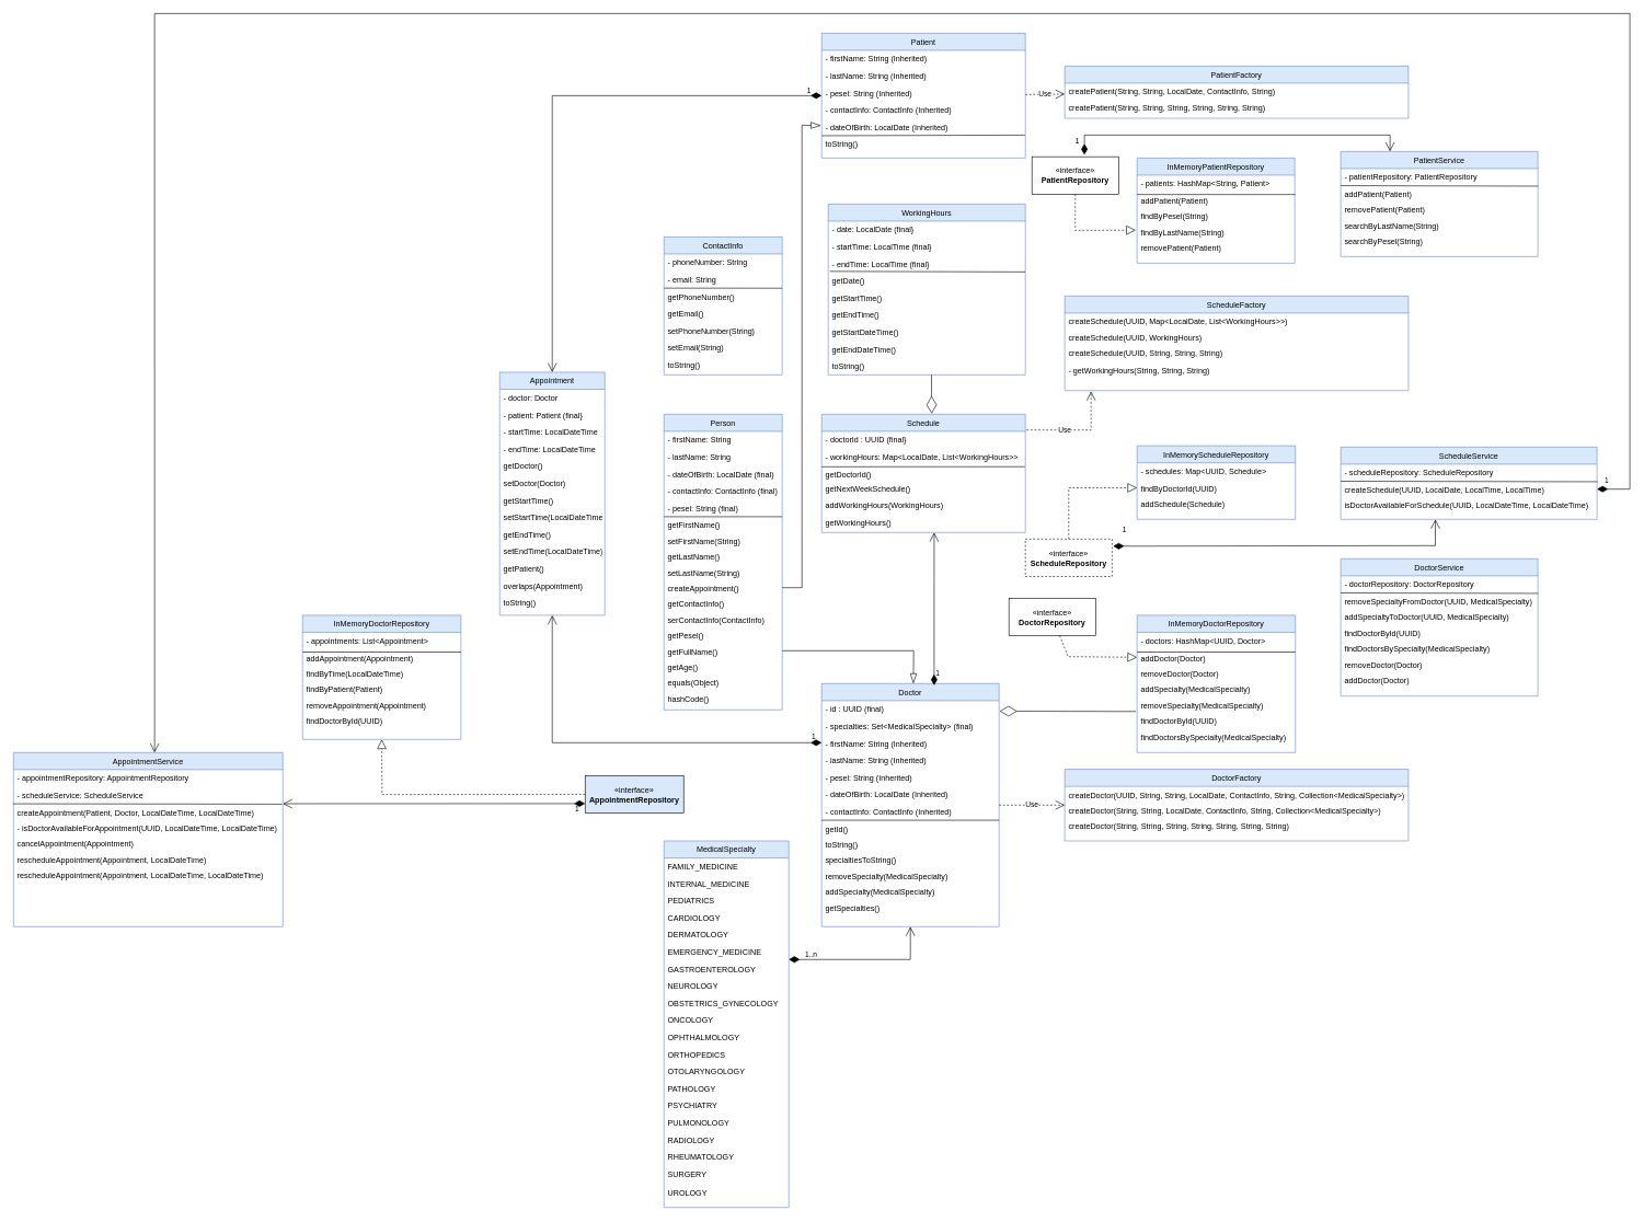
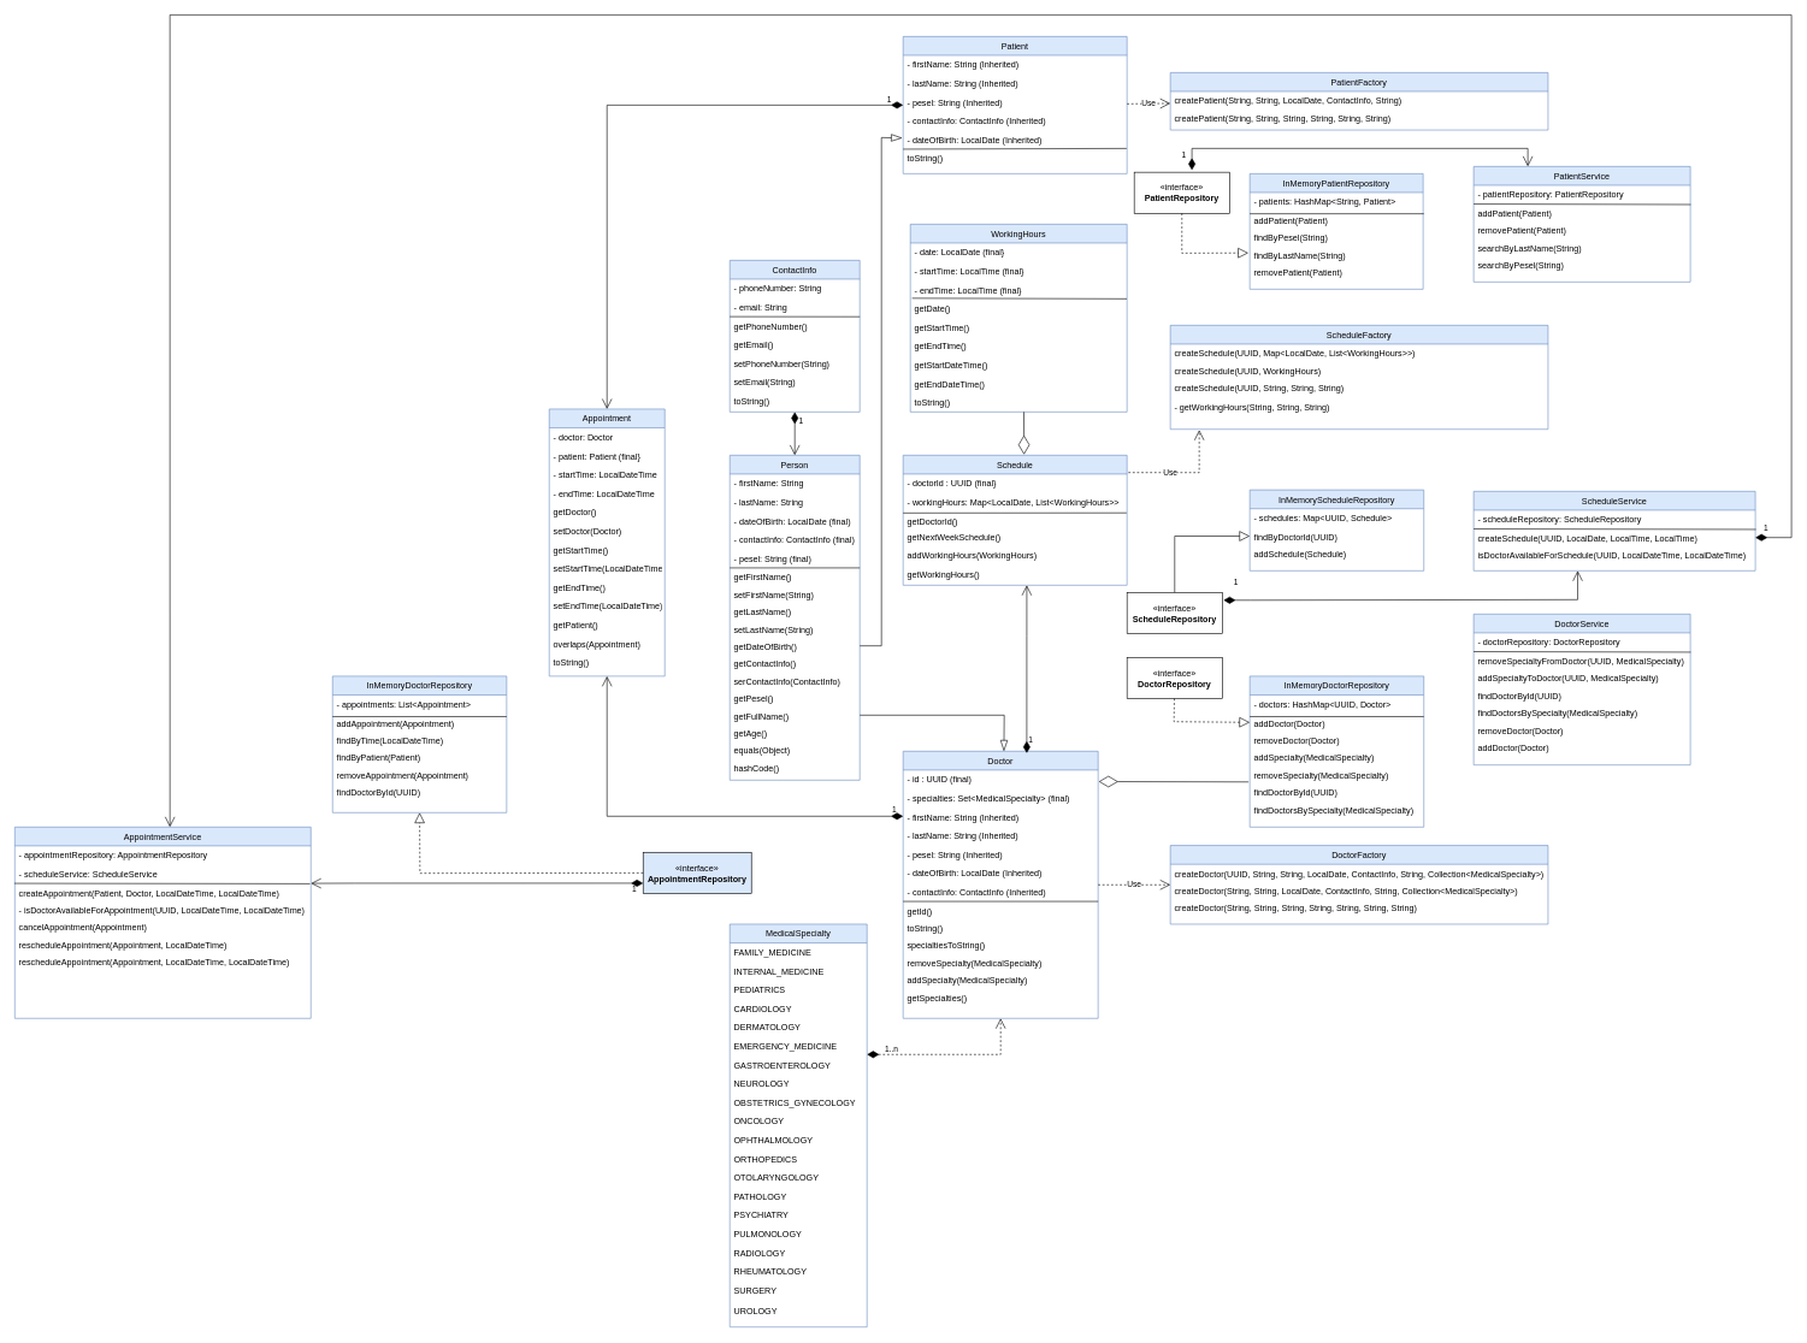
+ <mxCell id="107" value="1" style="endArrow=open;html=1;endSize=12;startArrow=diamondThin;startSize=14;startFill=1;edgeStyle=orthogonalEdgeStyle;align=left;verticalAlign=bottom;rounded=0;entryX=0.5;entryY=0;entryDx=0;entryDy=0;labelBackgroundColor=none;exitX=0.5;exitY=1;exitDx=0;exitDy=0;" parent="1" source="58" target="2" edge="1"><mxGeometry x="-0.3" y="4" relative="1" as="geometry"><mxPoint x="1150" y="600" as="sourcePoint" /><mxPoint x="1060" y="629.71" as="targetPoint" /><Array as="points" /><mxPoint as="offset" /></mxGeometry></mxCell>
- <mxCell id="171" value="" style="endArrow=block;dashed=1;endFill=0;endSize=12;html=1;rounded=0;entryX=0;entryY=0.5;entryDx=0;entryDy=0;" edge="1" parent="1" target="169" source="166"><mxGeometry width="160" relative="1" as="geometry"><mxPoint x="630" y="150" as="sourcePoint" /><mxPoint x="1045.928" y="278.328" as="targetPoint" /><Array as="points"><mxPoint x="1626" y="742" /></Array></mxGeometry></mxCell>
+ <mxCell id="171" value="" style="endArrow=block;dashed=0;endFill=0;endSize=12;html=1;rounded=0;entryX=0;entryY=0.5;entryDx=0;entryDy=0;" edge="1" parent="1" target="169" source="166"><mxGeometry width="160" relative="1" as="geometry"><mxPoint x="630" y="150" as="sourcePoint" /><mxPoint x="1045.928" y="278.328" as="targetPoint" /><Array as="points"><mxPoint x="1626" y="742" /></Array></mxGeometry></mxCell>
- <mxCell id="166" value="«interface»&lt;br&gt;&lt;span style=&quot;text-wrap-mode: nowrap;&quot;&gt;&lt;b&gt;ScheduleRepository&lt;/b&gt;&lt;/span&gt;" style="html=1;whiteSpace=wrap;dashed=1;" vertex="1" parent="1"><mxGeometry x="1560" y="820" width="132" height="57" as="geometry" /></mxCell>
+ <mxCell id="166" value="«interface»&lt;br&gt;&lt;span style=&quot;text-wrap-mode: nowrap;&quot;&gt;&lt;b&gt;ScheduleRepository&lt;/b&gt;&lt;/span&gt;" style="html=1;whiteSpace=wrap;" vertex="1" parent="1"><mxGeometry x="1560" y="820" width="132" height="57" as="geometry" /></mxCell>
- <mxCell id="13" value="createAppointment()" style="text;align=left;verticalAlign=top;spacingLeft=4;spacingRight=4;overflow=hidden;rotatable=0;points=[[0,0.5],[1,0.5]];portConstraint=eastwest;rounded=0;shadow=0;html=0;labelBackgroundColor=none;" parent="2" vertex="1"><mxGeometry y="252" width="180" height="24" as="geometry" /></mxCell>
+ <mxCell id="13" value="getDateOfBirth()" style="text;align=left;verticalAlign=top;spacingLeft=4;spacingRight=4;overflow=hidden;rotatable=0;points=[[0,0.5],[1,0.5]];portConstraint=eastwest;rounded=0;shadow=0;html=0;labelBackgroundColor=none;" parent="2" vertex="1"><mxGeometry y="252" width="180" height="24" as="geometry" /></mxCell>
- <mxCell id="128" value="«interface»&lt;br&gt;&lt;span style=&quot;text-wrap-mode: nowrap;&quot;&gt;&lt;b&gt;DoctorRepository&lt;/b&gt;&lt;/span&gt;" style="html=1;whiteSpace=wrap;" parent="1" vertex="1"><mxGeometry x="1535" y="910" width="132" height="57" as="geometry" /></mxCell>
+ <mxCell id="128" value="«interface»&lt;br&gt;&lt;span style=&quot;text-wrap-mode: nowrap;&quot;&gt;&lt;b&gt;DoctorRepository&lt;/b&gt;&lt;/span&gt;" style="html=1;whiteSpace=wrap;" parent="1" vertex="1"><mxGeometry x="1560" y="910" width="132" height="57" as="geometry" /></mxCell>
- <mxCell id="112" value="1..n" style="endArrow=open;html=1;endSize=12;startArrow=diamondThin;startSize=14;startFill=1;edgeStyle=orthogonalEdgeStyle;align=left;verticalAlign=bottom;rounded=0;labelBackgroundColor=none;entryX=0.5;entryY=1;entryDx=0;entryDy=0;" parent="1" source="75" target="29" edge="1"><mxGeometry x="-0.8" y="-1" relative="1" as="geometry"><mxPoint x="1490" y="1250" as="sourcePoint" /><mxPoint x="1680" y="1510" as="targetPoint" /><mxPoint as="offset" /><Array as="points"><mxPoint x="1385" y="1460" /><mxPoint x="1385" y="1460" /></Array></mxGeometry></mxCell>
+ <mxCell id="112" value="1..n" style="endArrow=open;html=1;endSize=12;startArrow=diamondThin;startSize=14;startFill=1;edgeStyle=orthogonalEdgeStyle;align=left;verticalAlign=bottom;rounded=0;labelBackgroundColor=none;entryX=0.5;entryY=1;entryDx=0;entryDy=0;dashed=1;" parent="1" source="75" target="29" edge="1"><mxGeometry x="-0.8" y="-1" relative="1" as="geometry"><mxPoint x="1490" y="1250" as="sourcePoint" /><mxPoint x="1680" y="1510" as="targetPoint" /><mxPoint as="offset" /><Array as="points"><mxPoint x="1385" y="1460" /><mxPoint x="1385" y="1460" /></Array></mxGeometry></mxCell>
